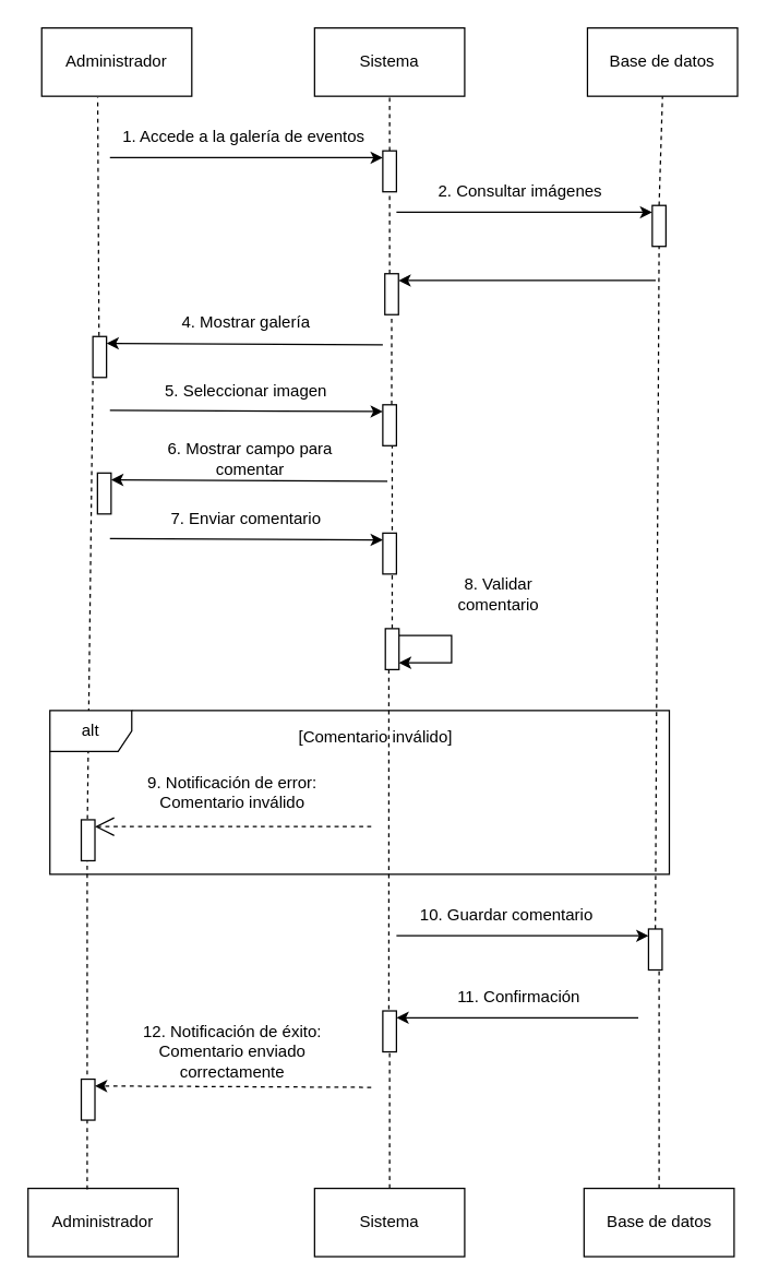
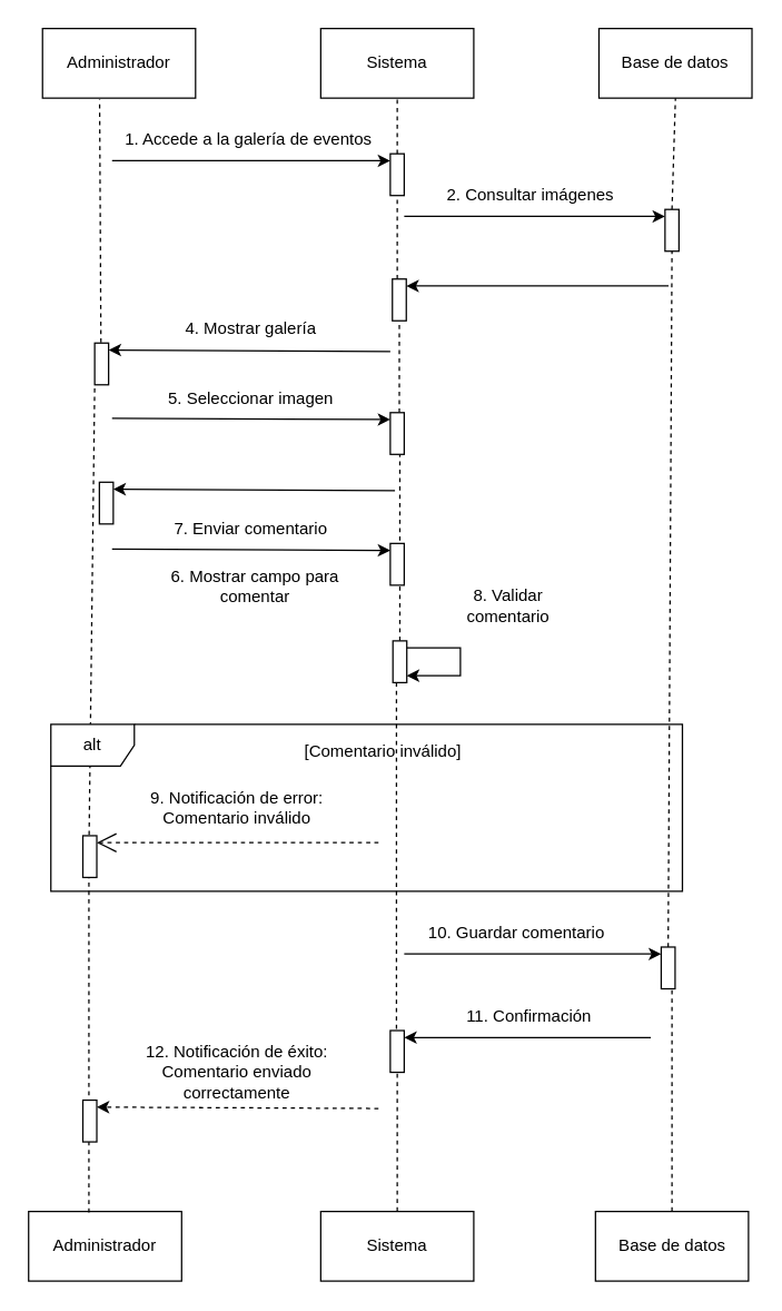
- <mxCell id="53" value="6. Mostrar campo para comentar" style="text;html=1;align=center;verticalAlign=middle;whiteSpace=wrap;rounded=0;" vertex="1" parent="1"><mxGeometry x="98.37" y="326" width="170" height="20" as="geometry" /></mxCell>
+ <mxCell id="53" value="6. Mostrar campo para comentar" style="text;html=1;align=center;verticalAlign=middle;whiteSpace=wrap;rounded=0;" vertex="1" parent="1"><mxGeometry x="98.37" y="411" width="170" height="20" as="geometry" /></mxCell>
